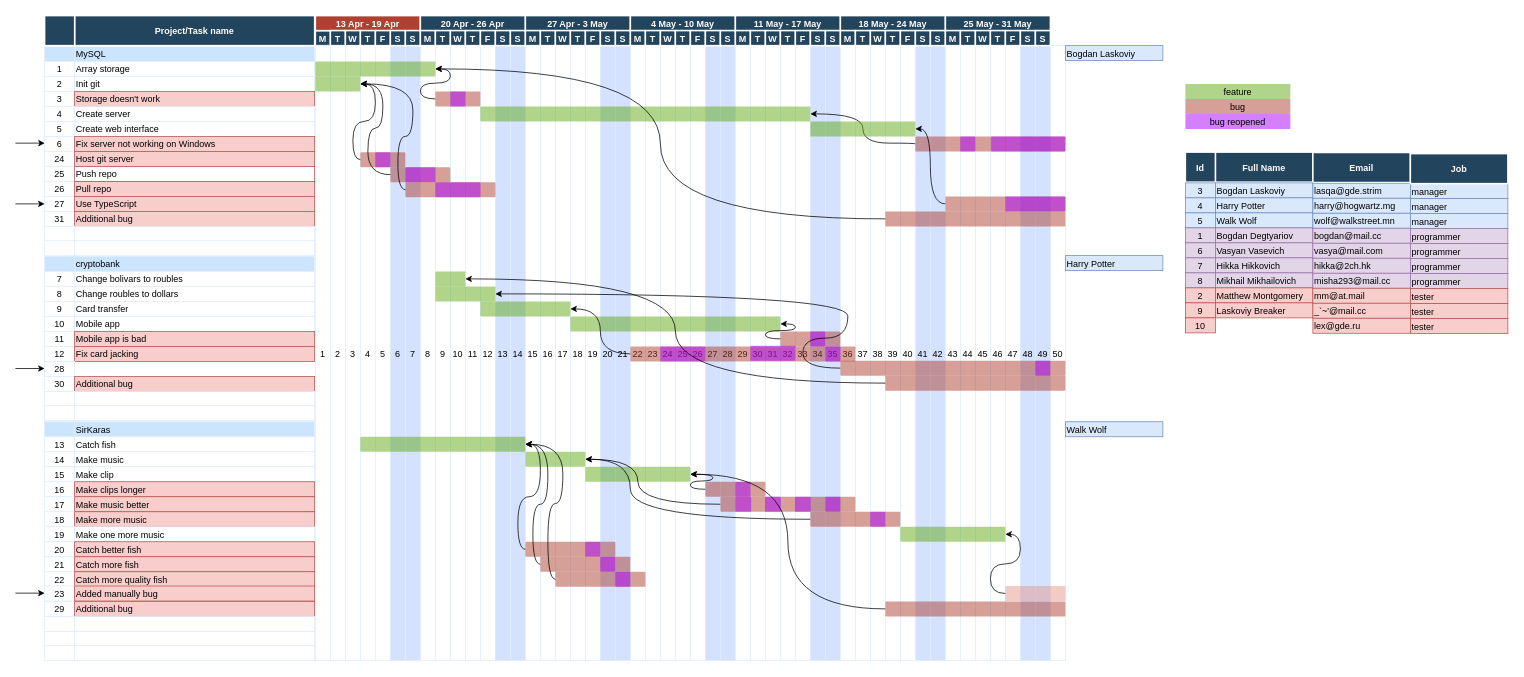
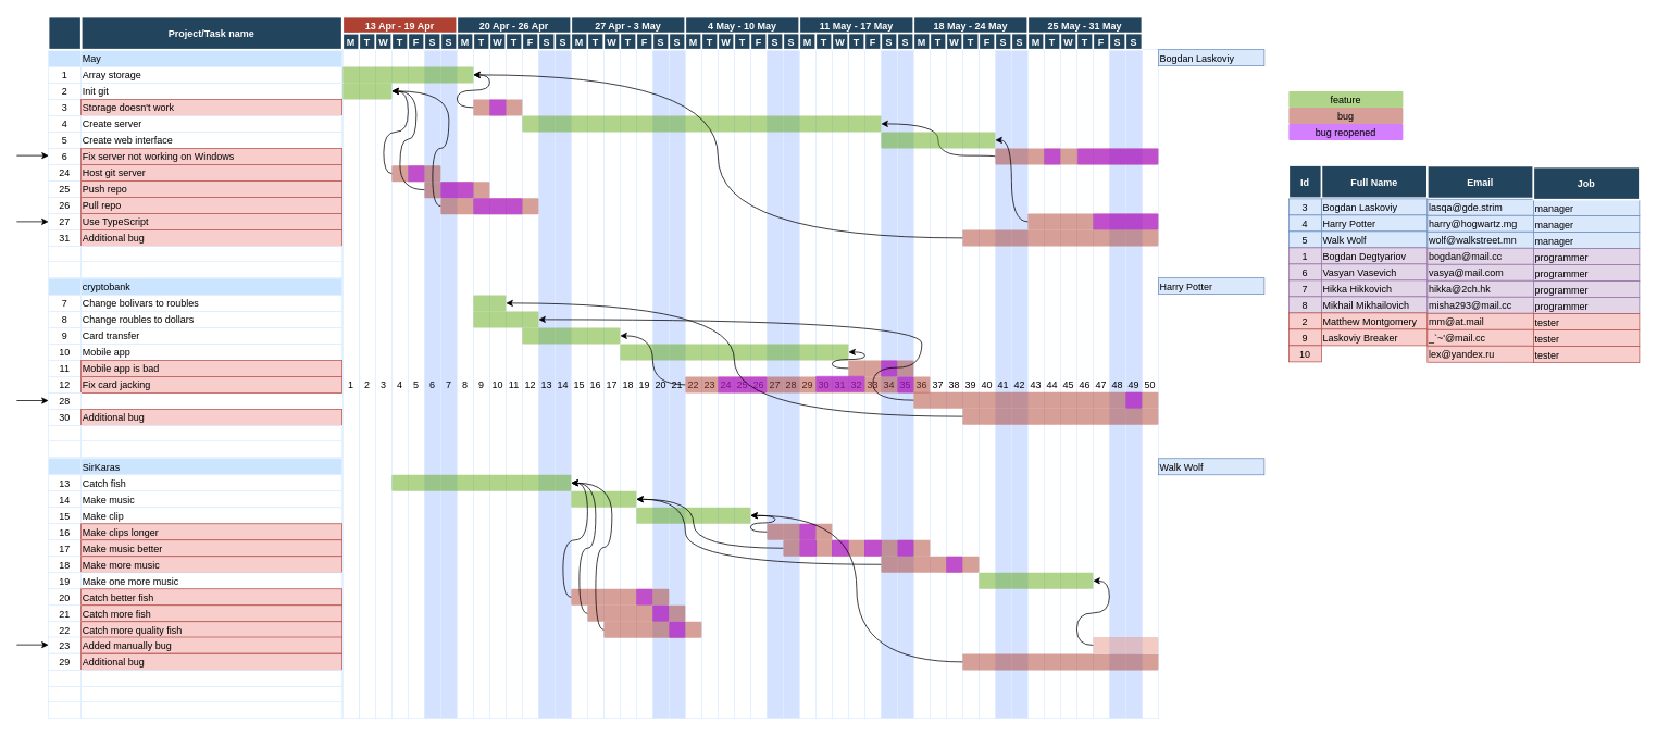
- <mxCell id="20" value="MySQL" style="align=left;strokeColor=#DEEDFF;fillColor=#CCE5FF" parent="1" vertex="1"><mxGeometry x="99" y="61" width="320.0" height="20" as="geometry" /></mxCell>
+ <mxCell id="20" value="May" style="align=left;strokeColor=#DEEDFF;fillColor=#CCE5FF" parent="1" vertex="1"><mxGeometry x="99" y="61" width="320.0" height="20" as="geometry" /></mxCell>
- <mxCell id="262" value="Push repo" style="align=left;strokeColor=#b85450;fillColor=#ffffff;" vertex="1" parent="1"><mxGeometry x="99" y="221" width="320.0" height="20" as="geometry" /></mxCell>
+ <mxCell id="262" value="Push repo" style="align=left;strokeColor=#b85450;fillColor=#f8cecc;" vertex="1" parent="1"><mxGeometry x="99" y="221" width="320.0" height="20" as="geometry" /></mxCell>
- <mxCell id="234" value="lex@gde.ru" style="align=left;strokeColor=#b85450;fillColor=#f8cecc;" vertex="1" parent="1"><mxGeometry x="1750" y="423.5" width="130" height="20" as="geometry" /></mxCell>
+ <mxCell id="234" value="lex@yandex.ru" style="align=left;strokeColor=#b85450;fillColor=#f8cecc;" vertex="1" parent="1"><mxGeometry x="1750" y="423.5" width="130" height="20" as="geometry" /></mxCell>
